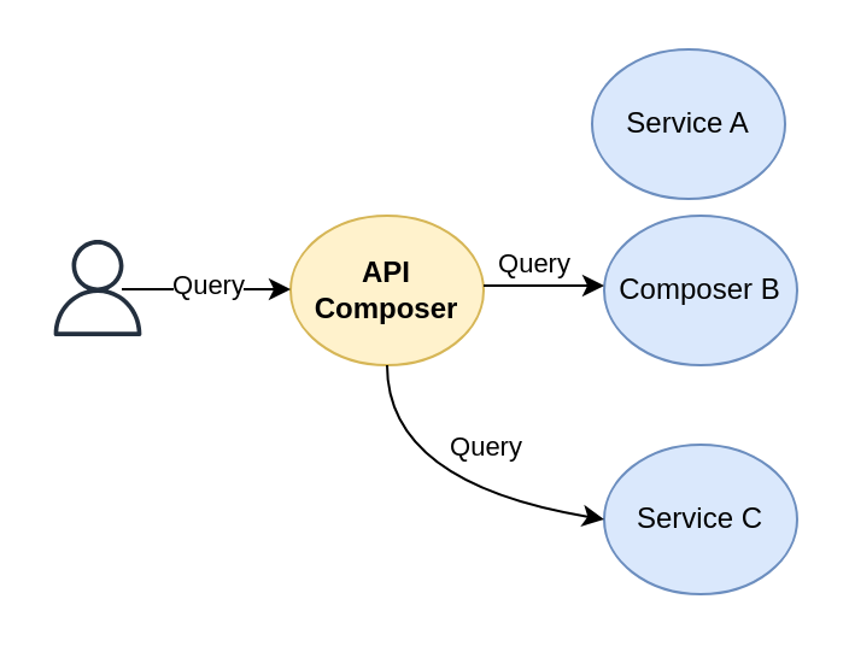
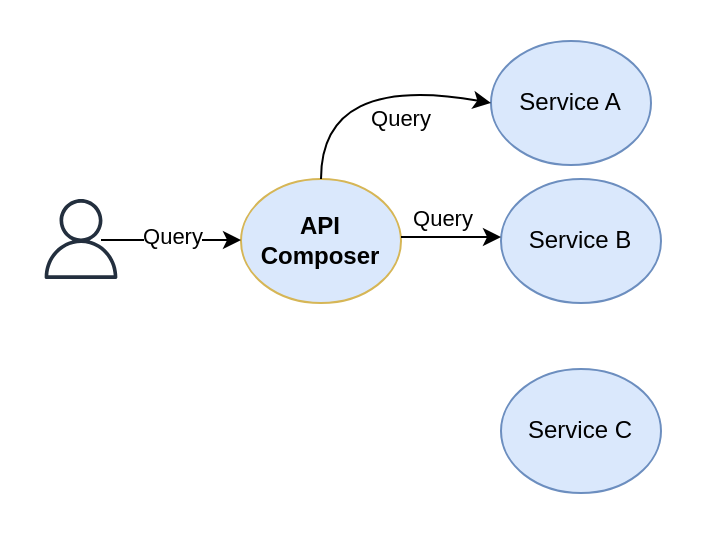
+ <mxCell id="9" value="" style="endArrow=none;html=1;entryX=0.5;entryY=0;entryDx=0;entryDy=0;exitX=0;exitY=0.5;exitDx=0;exitDy=0;curved=1;startArrow=classic;startFill=1;endFill=0;" edge="1" parent="1" source="4" target="3"><mxGeometry width="50" height="50" relative="1" as="geometry"><mxPoint x="270" y="28" as="sourcePoint" /><mxPoint x="190" y="77.998" as="targetPoint" /><Array as="points"><mxPoint x="160" y="36" /></Array></mxGeometry></mxCell>
+ <mxCell id="10" value="Query" style="edgeLabel;html=1;align=center;verticalAlign=middle;resizable=0;points=[];" vertex="1" connectable="0" parent="9"><mxGeometry x="-0.273" y="3" relative="1" as="geometry"><mxPoint x="5" y="13" as="offset" /></mxGeometry></mxCell>
- <mxCell id="3" value="API&lt;br&gt;Composer" style="ellipse;whiteSpace=wrap;html=1;fillColor=#fff2cc;strokeColor=#d6b656;fontStyle=1" vertex="1" parent="1"><mxGeometry x="120" y="89" width="80" height="62" as="geometry" /></mxCell>
+ <mxCell id="3" value="API&lt;br&gt;Composer" style="ellipse;whiteSpace=wrap;html=1;fillColor=#dae8fc;strokeColor=#d6b656;fontStyle=1;" vertex="1" parent="1"><mxGeometry x="120" y="89" width="80" height="62" as="geometry" /></mxCell>
- <mxCell id="5" value="Composer B" style="ellipse;whiteSpace=wrap;html=1;fillColor=#dae8fc;strokeColor=#6c8ebf;" vertex="1" parent="1"><mxGeometry x="250" y="89" width="80" height="62" as="geometry" /></mxCell>
+ <mxCell id="5" value="Service B" style="ellipse;whiteSpace=wrap;html=1;fillColor=#dae8fc;strokeColor=#6c8ebf;" vertex="1" parent="1"><mxGeometry x="250" y="89" width="80" height="62" as="geometry" /></mxCell>
- <mxCell id="7" value="" style="endArrow=none;html=1;entryX=0.5;entryY=1;entryDx=0;entryDy=0;exitX=0;exitY=0.5;exitDx=0;exitDy=0;curved=1;startArrow=classic;startFill=1;endFill=0;" edge="1" parent="1" source="6" target="3"><mxGeometry width="50" height="50" relative="1" as="geometry"><mxPoint x="260" y="179" as="sourcePoint" /><mxPoint x="190" y="129" as="targetPoint" /><Array as="points"><mxPoint x="160" y="200" /></Array></mxGeometry></mxCell>
- <mxCell id="8" value="Query" style="edgeLabel;html=1;align=center;verticalAlign=middle;resizable=0;points=[];" vertex="1" connectable="0" parent="7"><mxGeometry x="-0.137" y="-12" relative="1" as="geometry"><mxPoint x="9" y="-9" as="offset" /></mxGeometry></mxCell>
